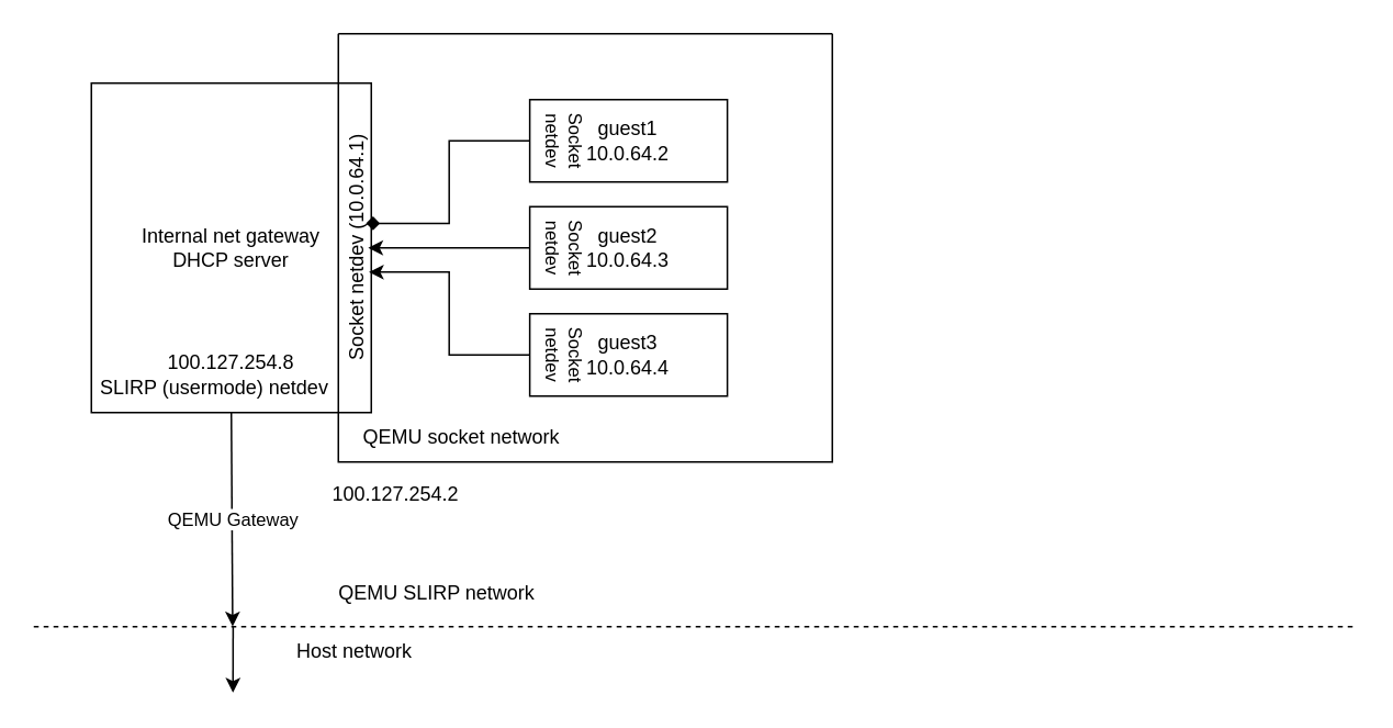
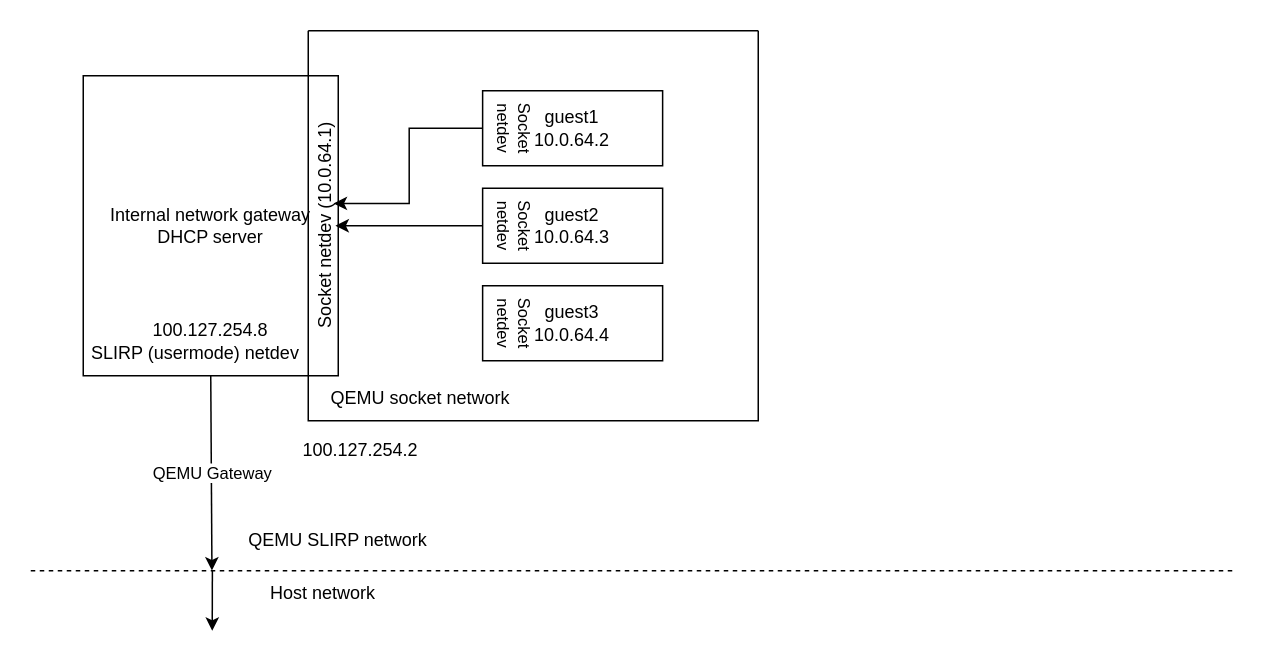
- <mxCell id="11" value="" style="edgeStyle=orthogonalEdgeStyle;rounded=0;orthogonalLoop=1;jettySize=auto;html=1;entryX=0.576;entryY=0.901;entryDx=0;entryDy=0;entryPerimeter=0;endArrow=diamond;" parent="8" source="12" target="10" edge="1"><mxGeometry relative="1" as="geometry" /></mxCell>
+ <mxCell id="11" value="" style="edgeStyle=orthogonalEdgeStyle;rounded=0;orthogonalLoop=1;jettySize=auto;html=1;entryX=0.576;entryY=0.901;entryDx=0;entryDy=0;entryPerimeter=0;" parent="8" source="12" target="10" edge="1"><mxGeometry relative="1" as="geometry" /></mxCell>
- <mxCell id="2" value="&lt;div&gt;Internal net gateway&lt;br&gt;&lt;/div&gt;&lt;div&gt;DHCP server&lt;br&gt;&lt;/div&gt;" style="rounded=0;whiteSpace=wrap;html=1;" parent="1" vertex="1"><mxGeometry x="55" y="50" width="170" height="200" as="geometry" /></mxCell>
+ <mxCell id="2" value="&lt;div&gt;Internal network gateway&lt;br&gt;&lt;/div&gt;&lt;div&gt;DHCP server&lt;br&gt;&lt;/div&gt;" style="rounded=0;whiteSpace=wrap;html=1;" parent="1" vertex="1"><mxGeometry x="55" y="50" width="170" height="200" as="geometry" /></mxCell>
- <mxCell id="19" value="" style="edgeStyle=orthogonalEdgeStyle;rounded=0;orthogonalLoop=1;jettySize=auto;html=1;entryX=0.425;entryY=1.031;entryDx=0;entryDy=0;entryPerimeter=0;" parent="8" source="17" target="10" edge="1"><mxGeometry relative="1" as="geometry" /></mxCell>
- <mxCell id="23" value="QEMU SLIRP network" style="text;html=1;strokeColor=none;fillColor=none;align=center;verticalAlign=middle;whiteSpace=wrap;rounded=0;" parent="1" vertex="1"><mxGeometry x="195" y="350" width="140" height="20" as="geometry" /></mxCell>
+ <mxCell id="23" value="QEMU SLIRP network" style="text;html=1;strokeColor=none;fillColor=none;align=center;verticalAlign=middle;whiteSpace=wrap;rounded=0;" parent="1" vertex="1"><mxGeometry x="155" y="350" width="140" height="20" as="geometry" /></mxCell>
